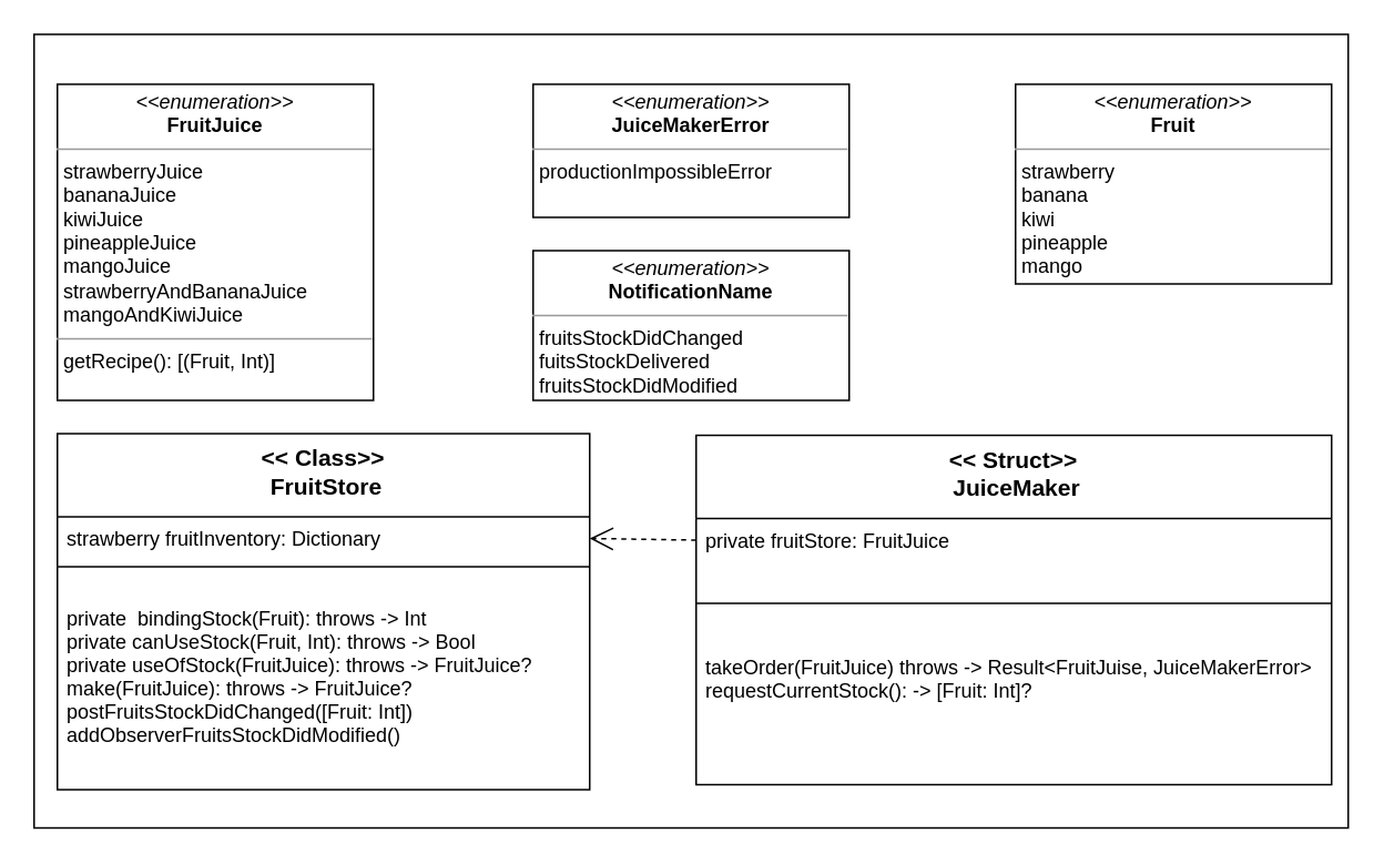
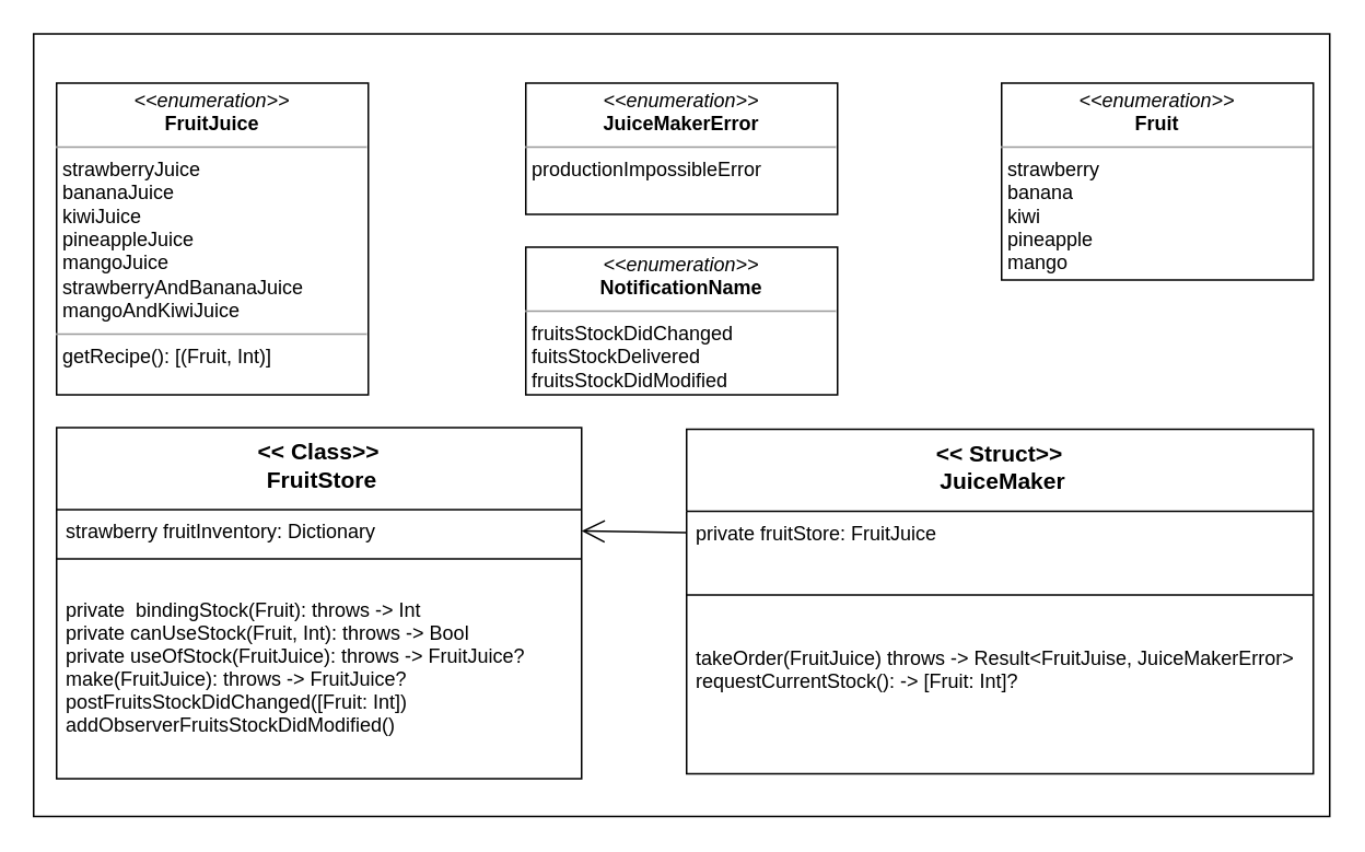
- <mxCell id="7" value="" style="endArrow=open;endFill=1;endSize=12;html=1;rounded=0;fontSize=14;entryX=1;entryY=0.5;entryDx=0;entryDy=0;exitX=0;exitY=0.5;exitDx=0;exitDy=0;dashed=1;" parent="1" source="10" target="4" edge="1"><mxGeometry width="160" relative="1" as="geometry"><mxPoint x="474" y="323" as="sourcePoint" /><mxPoint x="204" y="410" as="targetPoint" /></mxGeometry></mxCell>
+ <mxCell id="7" value="" style="endArrow=open;endFill=1;endSize=12;html=1;rounded=0;fontSize=14;entryX=1;entryY=0.5;entryDx=0;entryDy=0;exitX=0;exitY=0.5;exitDx=0;exitDy=0;" parent="1" source="10" target="4" edge="1"><mxGeometry width="160" relative="1" as="geometry"><mxPoint x="474" y="323" as="sourcePoint" /><mxPoint x="204" y="410" as="targetPoint" /></mxGeometry></mxCell>
